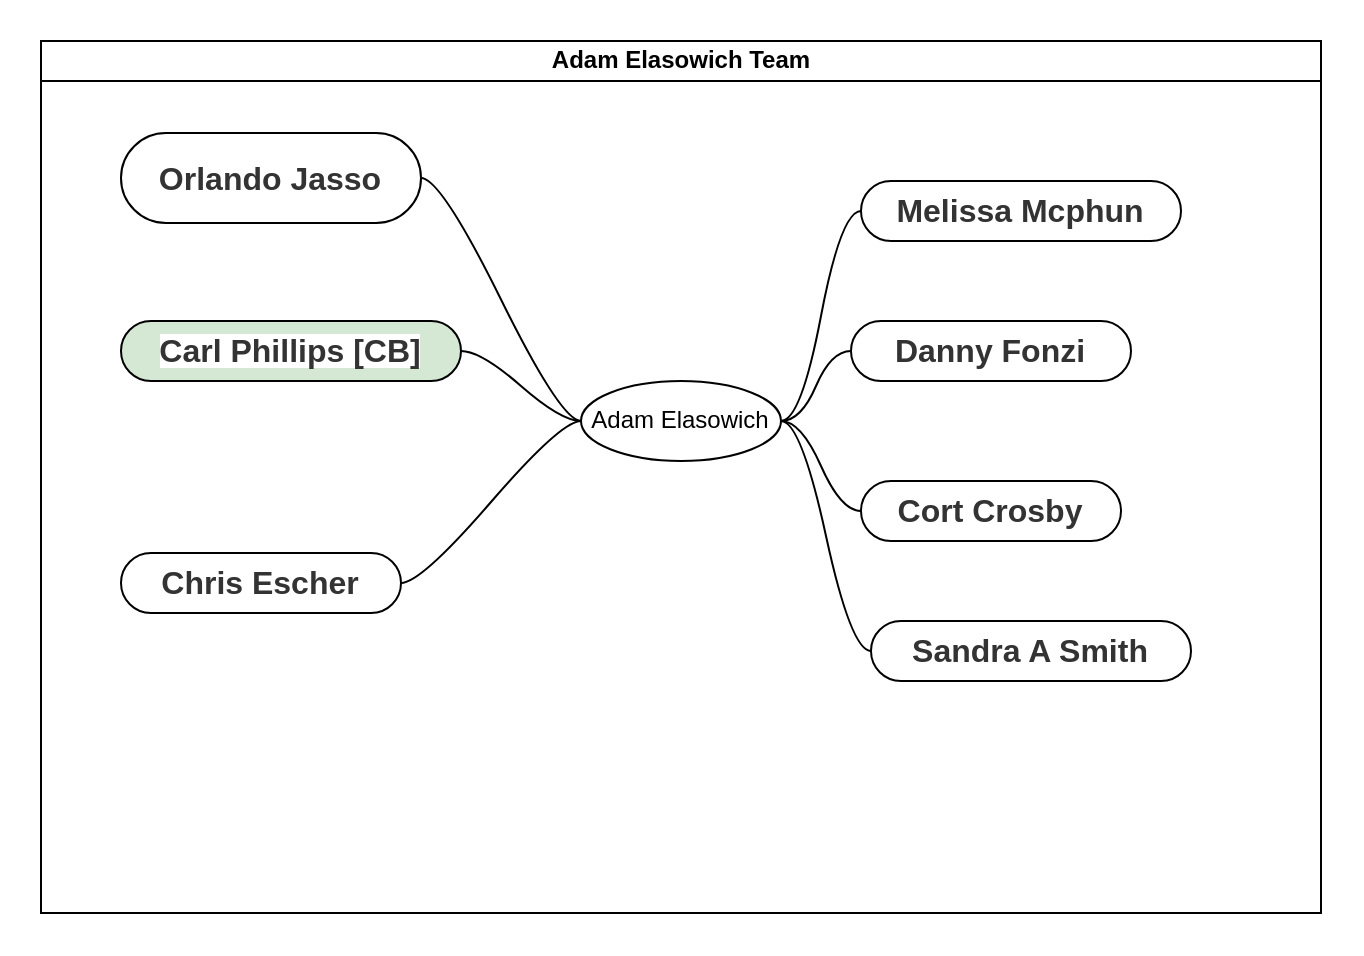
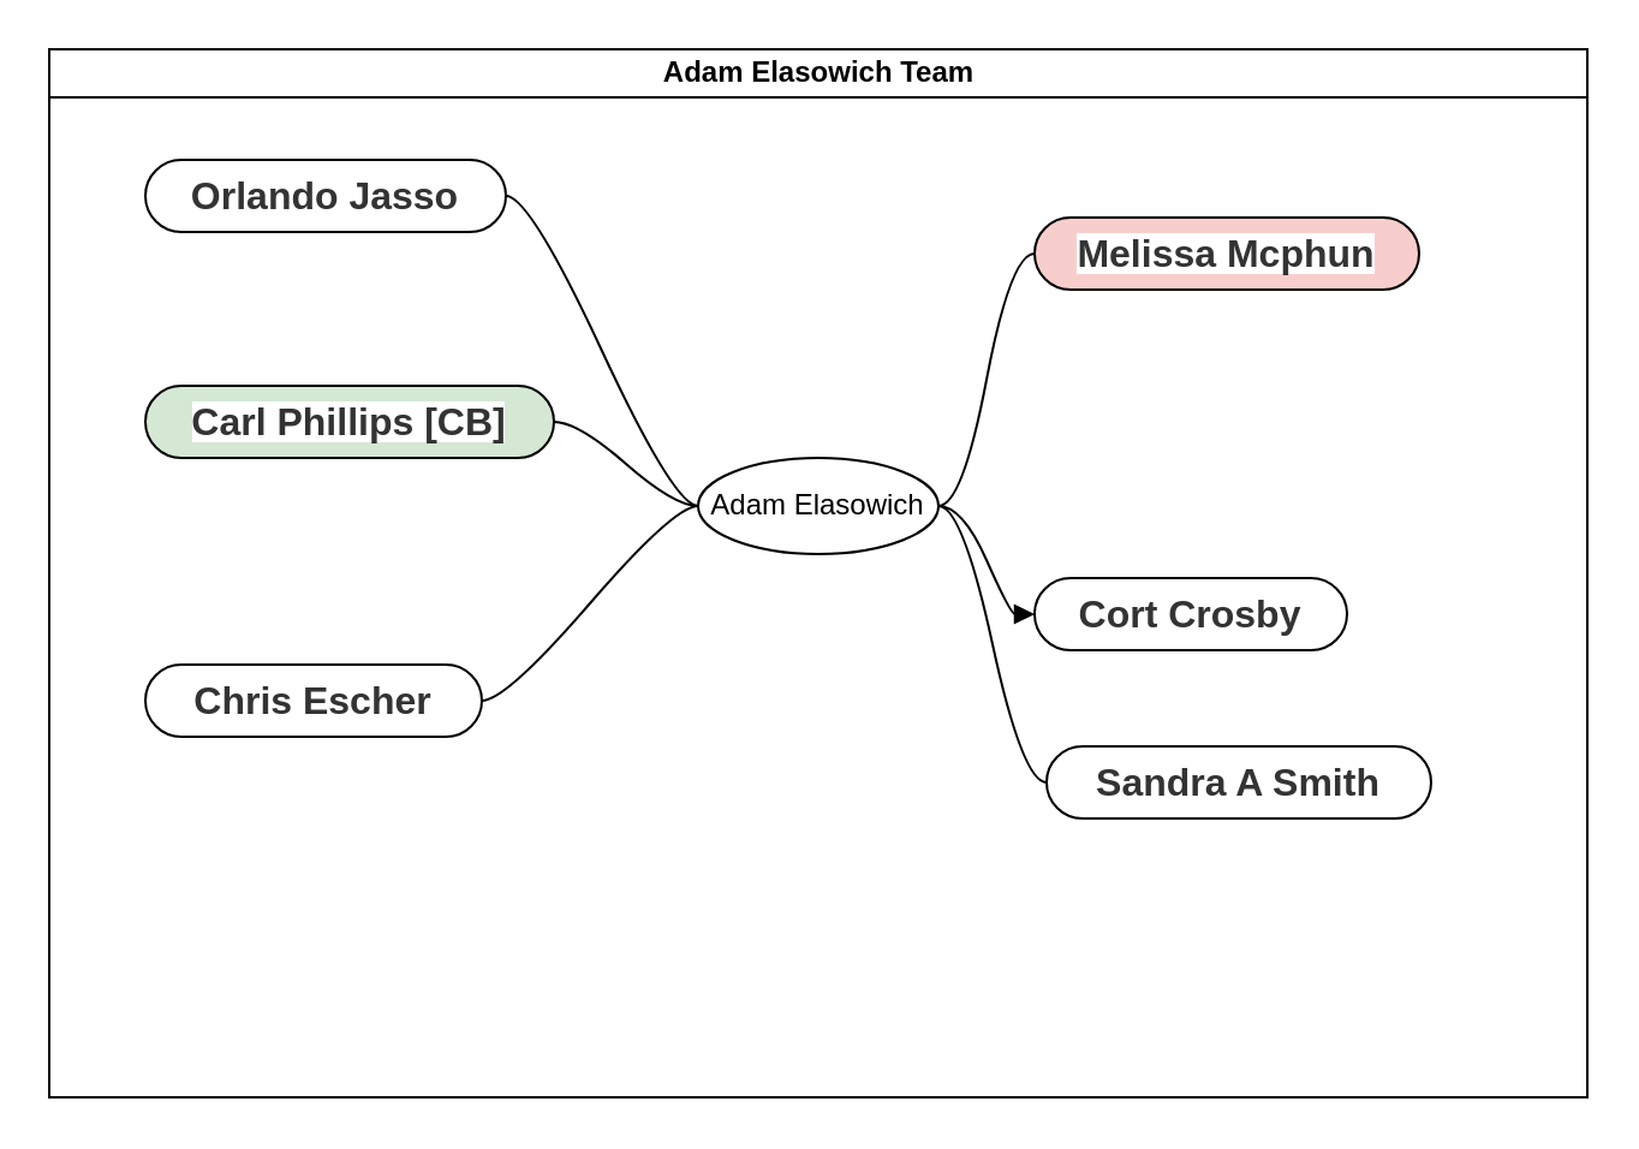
- <mxCell id="7" value="&lt;span style=&quot;color: rgb(51 , 51 , 51) ; font-family: &amp;#34;open sans&amp;#34; , &amp;#34;microsoft yahei&amp;#34; , , &amp;#34;pingfang sc&amp;#34; , &amp;#34;hiragino sans gb&amp;#34; , &amp;#34;heiti sc&amp;#34; , sans-serif ; font-size: 16px ; font-weight: bold ; background-color: rgb(255 , 255 , 255)&quot;&gt;Orlando Jasso&lt;/span&gt;" style="whiteSpace=wrap;html=1;rounded=1;arcSize=50;align=center;verticalAlign=middle;strokeWidth=1;autosize=1;spacing=4;treeFolding=1;treeMoving=1;newEdgeStyle={&quot;edgeStyle&quot;:&quot;entityRelationEdgeStyle&quot;,&quot;startArrow&quot;:&quot;none&quot;,&quot;endArrow&quot;:&quot;none&quot;,&quot;segment&quot;:10,&quot;curved&quot;:1};" vertex="1" parent="2"><mxGeometry x="40" y="46" width="150" height="45" as="geometry" /></mxCell>
+ <mxCell id="7" value="&lt;span style=&quot;color: rgb(51 , 51 , 51) ; font-family: &amp;#34;open sans&amp;#34; , &amp;#34;microsoft yahei&amp;#34; , , &amp;#34;pingfang sc&amp;#34; , &amp;#34;hiragino sans gb&amp;#34; , &amp;#34;heiti sc&amp;#34; , sans-serif ; font-size: 16px ; font-weight: bold ; background-color: rgb(255 , 255 , 255)&quot;&gt;Orlando Jasso&lt;/span&gt;" style="whiteSpace=wrap;html=1;rounded=1;arcSize=50;align=center;verticalAlign=middle;strokeWidth=1;autosize=1;spacing=4;treeFolding=1;treeMoving=1;newEdgeStyle={&quot;edgeStyle&quot;:&quot;entityRelationEdgeStyle&quot;,&quot;startArrow&quot;:&quot;none&quot;,&quot;endArrow&quot;:&quot;none&quot;,&quot;segment&quot;:10,&quot;curved&quot;:1};" vertex="1" parent="2"><mxGeometry x="40" y="46" width="150" height="30" as="geometry" /></mxCell>
- <mxCell id="6" value="&lt;span style=&quot;color: rgb(51 , 51 , 51) ; font-family: &amp;#34;open sans&amp;#34; , &amp;#34;microsoft yahei&amp;#34; , , &amp;#34;pingfang sc&amp;#34; , &amp;#34;hiragino sans gb&amp;#34; , &amp;#34;heiti sc&amp;#34; , sans-serif ; font-size: 16px ; font-weight: bold ; background-color: rgb(255 , 255 , 255)&quot;&gt;Melissa Mcphun&lt;/span&gt;" style="whiteSpace=wrap;html=1;rounded=1;arcSize=50;align=center;verticalAlign=middle;strokeWidth=1;autosize=1;spacing=4;treeFolding=1;treeMoving=1;newEdgeStyle={&quot;edgeStyle&quot;:&quot;entityRelationEdgeStyle&quot;,&quot;startArrow&quot;:&quot;none&quot;,&quot;endArrow&quot;:&quot;none&quot;,&quot;segment&quot;:10,&quot;curved&quot;:1};" vertex="1" parent="2"><mxGeometry x="410" y="70" width="160" height="30" as="geometry" /></mxCell>
+ <mxCell id="6" value="&lt;span style=&quot;color: rgb(51 , 51 , 51) ; font-family: &amp;#34;open sans&amp;#34; , &amp;#34;microsoft yahei&amp;#34; , , &amp;#34;pingfang sc&amp;#34; , &amp;#34;hiragino sans gb&amp;#34; , &amp;#34;heiti sc&amp;#34; , sans-serif ; font-size: 16px ; font-weight: bold ; background-color: rgb(255 , 255 , 255)&quot;&gt;Melissa Mcphun&lt;/span&gt;" style="whiteSpace=wrap;html=1;rounded=1;arcSize=50;align=center;verticalAlign=middle;strokeWidth=1;autosize=1;spacing=4;treeFolding=1;treeMoving=1;newEdgeStyle={&quot;edgeStyle&quot;:&quot;entityRelationEdgeStyle&quot;,&quot;startArrow&quot;:&quot;none&quot;,&quot;endArrow&quot;:&quot;none&quot;,&quot;segment&quot;:10,&quot;curved&quot;:1};fillColor=#f8cecc;" vertex="1" parent="2"><mxGeometry x="410" y="70" width="160" height="30" as="geometry" /></mxCell>
- <mxCell id="8" value="&lt;span style=&quot;color: rgb(51 , 51 , 51) ; font-family: &amp;#34;open sans&amp;#34; , &amp;#34;microsoft yahei&amp;#34; , , &amp;#34;pingfang sc&amp;#34; , &amp;#34;hiragino sans gb&amp;#34; , &amp;#34;heiti sc&amp;#34; , sans-serif ; font-size: 16px ; font-weight: bold ; background-color: rgb(255 , 255 , 255)&quot;&gt;Danny Fonzi&lt;/span&gt;" style="whiteSpace=wrap;html=1;rounded=1;arcSize=50;align=center;verticalAlign=middle;strokeWidth=1;autosize=1;spacing=4;treeFolding=1;treeMoving=1;newEdgeStyle={&quot;edgeStyle&quot;:&quot;entityRelationEdgeStyle&quot;,&quot;startArrow&quot;:&quot;none&quot;,&quot;endArrow&quot;:&quot;none&quot;,&quot;segment&quot;:10,&quot;curved&quot;:1};" vertex="1" parent="2"><mxGeometry x="405" y="140" width="140" height="30" as="geometry" /></mxCell>
- <mxCell id="9" value="" style="edgeStyle=entityRelationEdgeStyle;startArrow=none;endArrow=none;segment=10;curved=1;" edge="1" target="8" parent="2" source="5"><mxGeometry relative="1" as="geometry"><mxPoint x="395" y="270" as="sourcePoint" /></mxGeometry></mxCell>
- <mxCell id="15" value="" style="edgeStyle=entityRelationEdgeStyle;startArrow=none;endArrow=none;segment=10;curved=1;exitX=1;exitY=0.5;exitDx=0;exitDy=0;" edge="1" target="14" parent="2" source="5"><mxGeometry relative="1" as="geometry"><mxPoint x="394" y="380" as="sourcePoint" /></mxGeometry></mxCell>
+ <mxCell id="15" value="" style="edgeStyle=entityRelationEdgeStyle;startArrow=none;endArrow=block;segment=10;curved=1;exitX=1;exitY=0.5;exitDx=0;exitDy=0;" edge="1" target="14" parent="2" source="5"><mxGeometry relative="1" as="geometry"><mxPoint x="394" y="380" as="sourcePoint" /></mxGeometry></mxCell>
